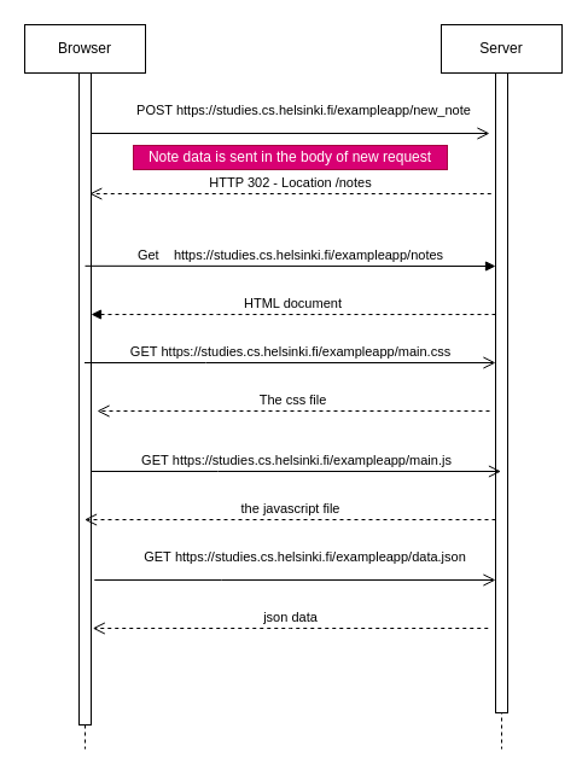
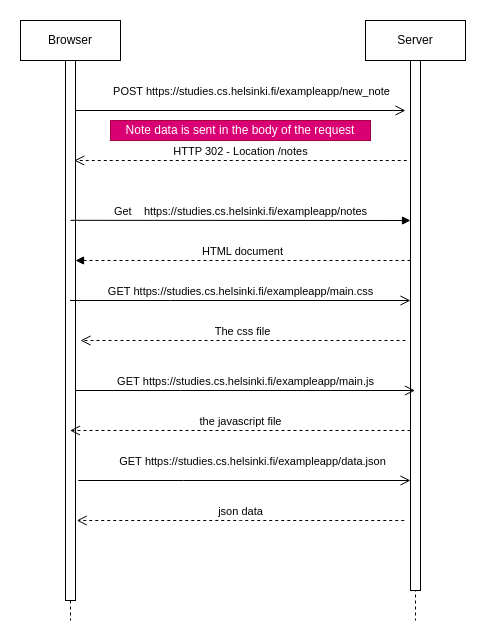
- <mxCell id="16" value="Note data is sent in the body of new request" style="text;html=1;align=center;verticalAlign=middle;whiteSpace=wrap;rounded=0;fillColor=#d80073;fontColor=#ffffff;strokeColor=#A50040;" vertex="1" parent="1"><mxGeometry x="110" y="120" width="260" height="20" as="geometry" /></mxCell>
+ <mxCell id="16" value="Note data is sent in the body of the request" style="text;html=1;align=center;verticalAlign=middle;whiteSpace=wrap;rounded=0;fillColor=#d80073;fontColor=#ffffff;strokeColor=#A50040;" vertex="1" parent="1"><mxGeometry x="110" y="120" width="260" height="20" as="geometry" /></mxCell>
